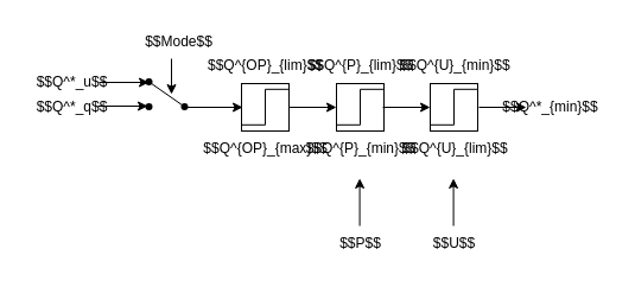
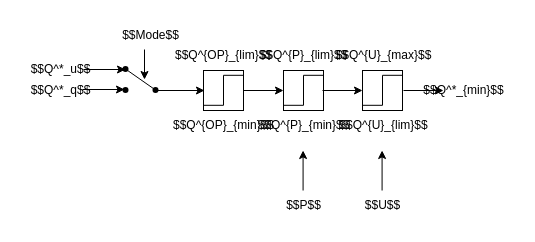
- <mxCell id="35" value="$$Q^{U}_{min}$$" style="text;html=1;align=center;verticalAlign=middle;resizable=0;points=[];autosize=1;strokeColor=none;fillColor=none;" vertex="1" parent="1"><mxGeometry x="323" y="40" width="120" height="30" as="geometry" /></mxCell>
+ <mxCell id="35" value="$$Q^{U}_{max}$$" style="text;html=1;align=center;verticalAlign=middle;resizable=0;points=[];autosize=1;strokeColor=none;fillColor=none;" vertex="1" parent="1"><mxGeometry x="323" y="40" width="120" height="30" as="geometry" /></mxCell>
- <mxCell id="29" value="$$Q^{OP}_{max}$$" style="text;html=1;align=center;verticalAlign=middle;resizable=0;points=[];autosize=1;strokeColor=none;fillColor=none;" vertex="1" parent="1"><mxGeometry x="163" y="110" width="120" height="30" as="geometry" /></mxCell>
+ <mxCell id="29" value="$$Q^{OP}_{min}$$" style="text;html=1;align=center;verticalAlign=middle;resizable=0;points=[];autosize=1;strokeColor=none;fillColor=none;" vertex="1" parent="1"><mxGeometry x="163" y="110" width="120" height="30" as="geometry" /></mxCell>
